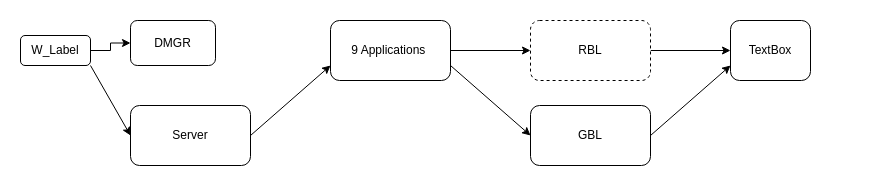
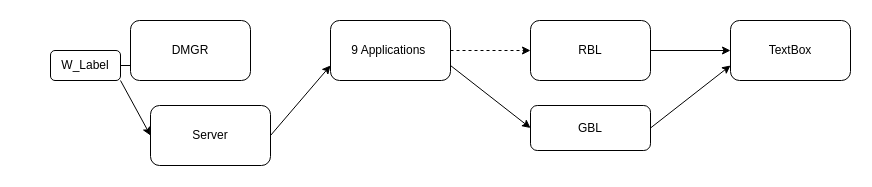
- <mxCell id="4" value="DMGR" style="whiteSpace=wrap;html=1;rounded=1;" vertex="1" parent="1"><mxGeometry x="130" y="20" width="85" height="45" as="geometry" /></mxCell>
+ <mxCell id="4" value="DMGR" style="whiteSpace=wrap;html=1;rounded=1;" vertex="1" parent="1"><mxGeometry x="130" y="20" width="120" height="60" as="geometry" /></mxCell>
- <mxCell id="3" value="W_Label" style="rounded=1;whiteSpace=wrap;html=1;" vertex="1" parent="1"><mxGeometry x="20" y="35" width="70" height="30" as="geometry" /></mxCell>
+ <mxCell id="3" value="W_Label" style="rounded=1;whiteSpace=wrap;html=1;" vertex="1" parent="1"><mxGeometry x="50" y="50" width="70" height="30" as="geometry" /></mxCell>
- <mxCell id="6" value="" style="edgeStyle=orthogonalEdgeStyle;rounded=0;orthogonalLoop=1;jettySize=auto;html=1;" edge="1" parent="1" source="7" target="10"><mxGeometry relative="1" as="geometry" /></mxCell>
+ <mxCell id="6" value="" style="edgeStyle=orthogonalEdgeStyle;rounded=0;orthogonalLoop=1;jettySize=auto;html=1;dashed=1;" edge="1" parent="1" source="7" target="10"><mxGeometry relative="1" as="geometry" /></mxCell>
- <mxCell id="10" value="RBL" style="whiteSpace=wrap;html=1;rounded=1;dashed=1;" vertex="1" parent="1"><mxGeometry x="530" y="20" width="120" height="60" as="geometry" /></mxCell>
+ <mxCell id="10" value="RBL" style="whiteSpace=wrap;html=1;rounded=1;" vertex="1" parent="1"><mxGeometry x="530" y="20" width="120" height="60" as="geometry" /></mxCell>
- <mxCell id="14" value="TextBox" style="whiteSpace=wrap;html=1;rounded=1;" vertex="1" parent="1"><mxGeometry x="730" y="20" width="80" height="60" as="geometry" /></mxCell>
+ <mxCell id="14" value="TextBox" style="whiteSpace=wrap;html=1;rounded=1;" vertex="1" parent="1"><mxGeometry x="730" y="20" width="120" height="60" as="geometry" /></mxCell>
- <mxCell id="5" value="Server" style="whiteSpace=wrap;html=1;rounded=1;" vertex="1" parent="1"><mxGeometry x="130" y="105" width="120" height="60" as="geometry" /></mxCell>
+ <mxCell id="5" value="Server" style="whiteSpace=wrap;html=1;rounded=1;" vertex="1" parent="1"><mxGeometry x="150" y="105" width="120" height="60" as="geometry" /></mxCell>
- <mxCell id="11" value="GBL" style="whiteSpace=wrap;html=1;rounded=1;" vertex="1" parent="1"><mxGeometry x="530" y="105" width="120" height="60" as="geometry" /></mxCell>
+ <mxCell id="11" value="GBL" style="whiteSpace=wrap;html=1;rounded=1;" vertex="1" parent="1"><mxGeometry x="530" y="105" width="120" height="45" as="geometry" /></mxCell>
